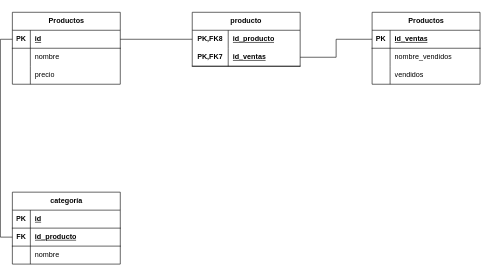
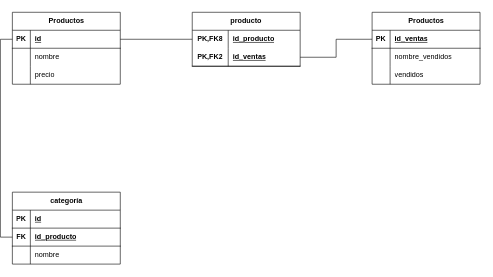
- <mxCell id="17" value="PK,FK7" style="shape=partialRectangle;connectable=0;fillColor=none;top=0;left=0;bottom=0;right=0;fontStyle=1;overflow=hidden;html=1;whiteSpace=wrap;" vertex="1" parent="16"><mxGeometry width="60" height="30" as="geometry"><mxRectangle width="60" height="30" as="alternateBounds" /></mxGeometry></mxCell>
+ <mxCell id="17" value="PK,FK2" style="shape=partialRectangle;connectable=0;fillColor=none;top=0;left=0;bottom=0;right=0;fontStyle=1;overflow=hidden;html=1;whiteSpace=wrap;" vertex="1" parent="16"><mxGeometry width="60" height="30" as="geometry"><mxRectangle width="60" height="30" as="alternateBounds" /></mxGeometry></mxCell>
